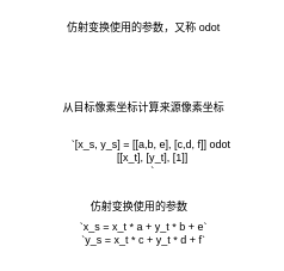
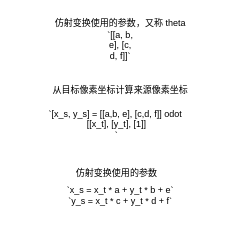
- <mxCell id="2" value="仿射变换使用的参数，又称 odot" style="text;html=1;strokeColor=none;fillColor=none;align=center;verticalAlign=middle;whiteSpace=wrap;rounded=0;" parent="1" vertex="1"><mxGeometry x="70" y="20" width="180" height="20" as="geometry" /></mxCell>
+ <mxCell id="2" value="仿射变换使用的参数，又称 theta" style="text;html=1;strokeColor=none;fillColor=none;align=center;verticalAlign=middle;whiteSpace=wrap;rounded=0;" parent="1" vertex="1"><mxGeometry x="70" y="20" width="180" height="20" as="geometry" /></mxCell>
+ <mxCell id="3" value="`[[a, b, e], [c, d, f]]`" style="text;html=1;strokeColor=none;fillColor=none;align=center;verticalAlign=middle;whiteSpace=wrap;rounded=0;" parent="1" vertex="1"><mxGeometry x="140" y="50" width="40" height="20" as="geometry" /></mxCell>
- <mxCell id="4" value="`[x_s, y_s] = [[a,b, e], [c,d, f]] odot&amp;nbsp;&lt;br&gt;[[x_t], [y_t], [1]]&lt;br&gt;`" style="text;html=1;strokeColor=none;fillColor=none;align=center;verticalAlign=middle;whiteSpace=wrap;rounded=0;" parent="1" vertex="1"><mxGeometry x="35" y="140" width="270" height="70" as="geometry" /></mxCell>
+ <mxCell id="4" value="`[x_s, y_s] = [[a,b, e], [c,d, f]] odot&amp;nbsp;&lt;br&gt;[[x_t], [y_t], [1]]&lt;br&gt;`" style="text;html=1;strokeColor=none;fillColor=none;align=center;verticalAlign=middle;whiteSpace=wrap;rounded=0;" parent="1" vertex="1"><mxGeometry x="20" y="130" width="270" height="70" as="geometry" /></mxCell>
